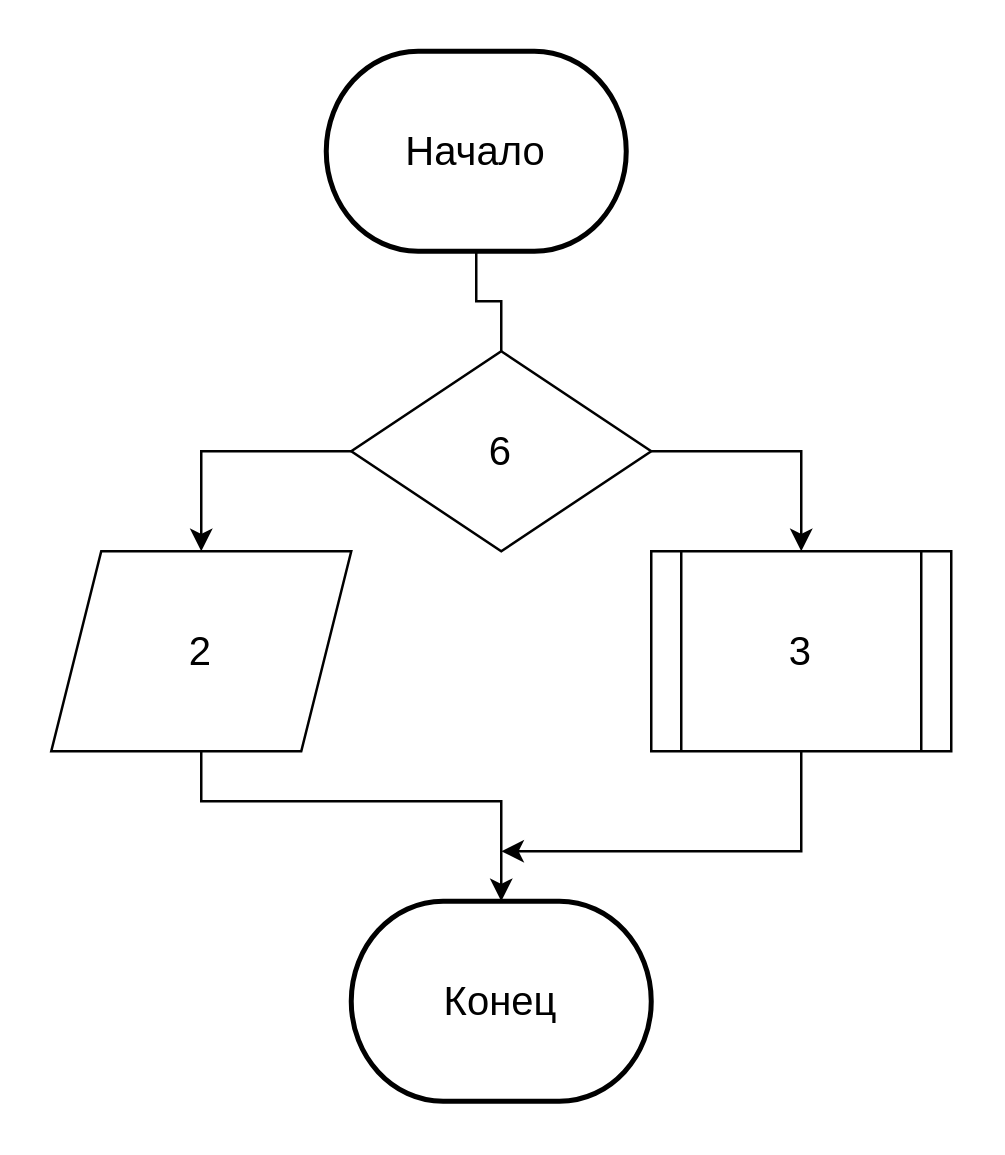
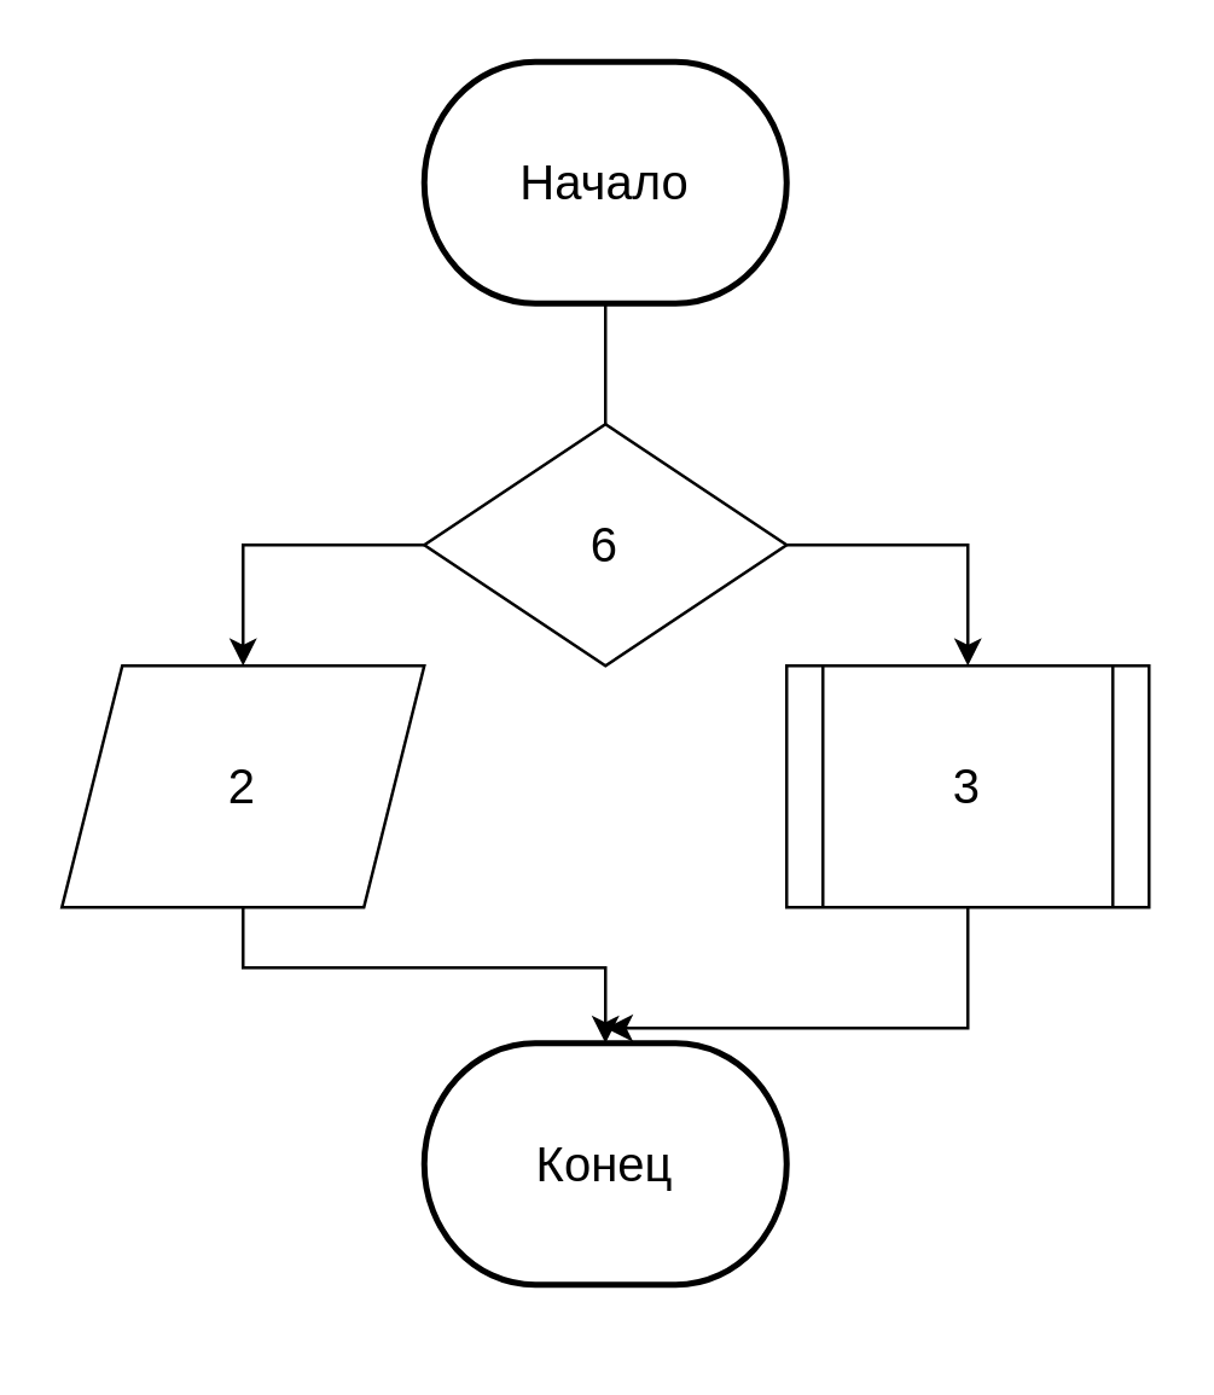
- <mxCell id="4" value="&lt;font style=&quot;font-size: 16px;&quot;&gt;Начало&lt;/font&gt;" style="strokeWidth=2;html=1;shape=mxgraph.flowchart.terminator;whiteSpace=wrap;" vertex="1" parent="1"><mxGeometry x="130" y="20" width="120" height="80" as="geometry" /></mxCell>
+ <mxCell id="4" value="&lt;font style=&quot;font-size: 16px;&quot;&gt;Начало&lt;/font&gt;" style="strokeWidth=2;html=1;shape=mxgraph.flowchart.terminator;whiteSpace=wrap;" vertex="1" parent="1"><mxGeometry x="140" y="20" width="120" height="80" as="geometry" /></mxCell>
- <mxCell id="2" value="&lt;font style=&quot;font-size: 16px;&quot;&gt;Конец&lt;/font&gt;" style="strokeWidth=2;html=1;shape=mxgraph.flowchart.terminator;whiteSpace=wrap;" vertex="1" parent="1"><mxGeometry x="140" y="360" width="120" height="80" as="geometry" /></mxCell>
+ <mxCell id="2" value="&lt;font style=&quot;font-size: 16px;&quot;&gt;Конец&lt;/font&gt;" style="strokeWidth=2;html=1;shape=mxgraph.flowchart.terminator;whiteSpace=wrap;" vertex="1" parent="1"><mxGeometry x="140" y="345" width="120" height="80" as="geometry" /></mxCell>
